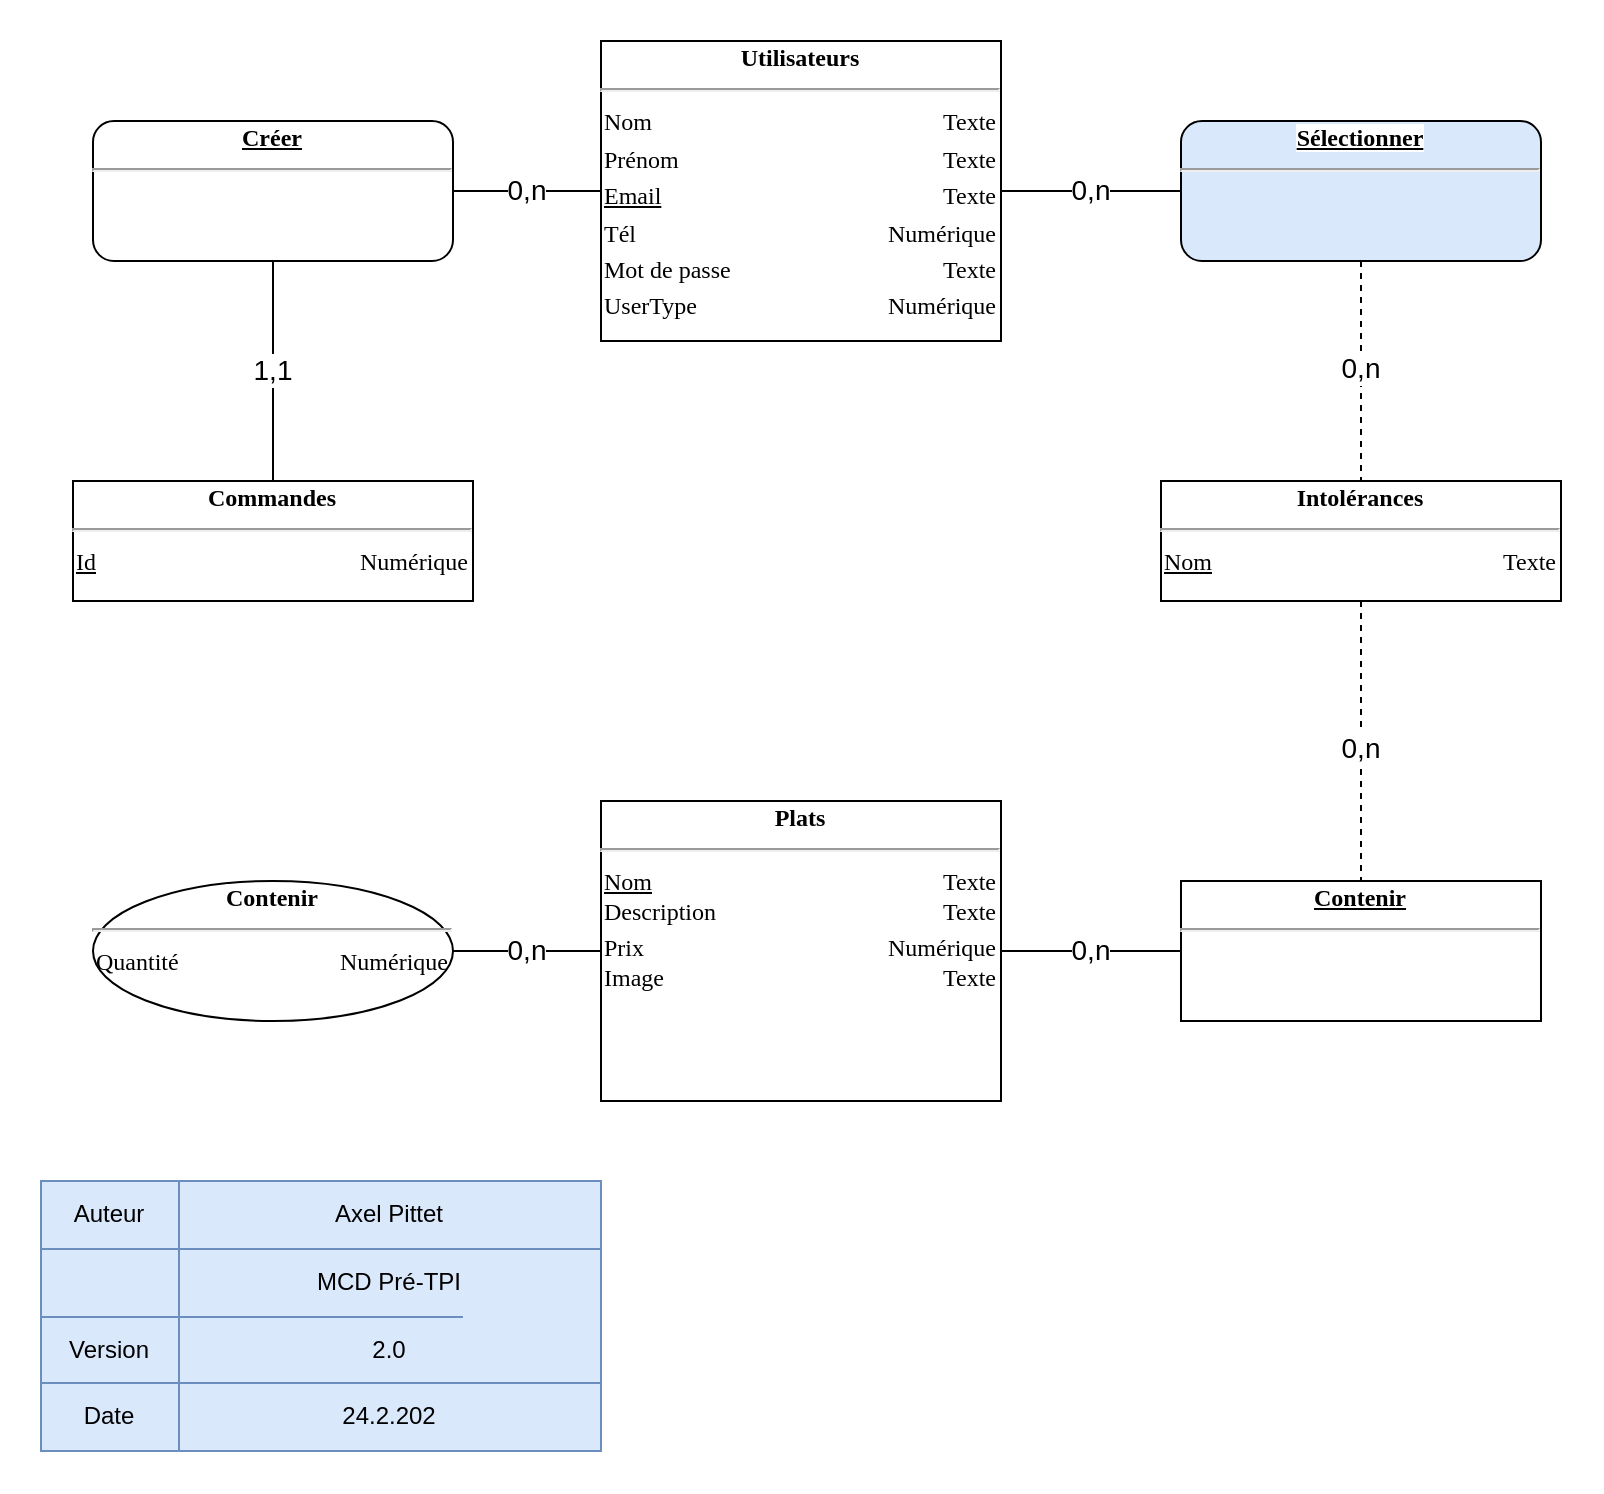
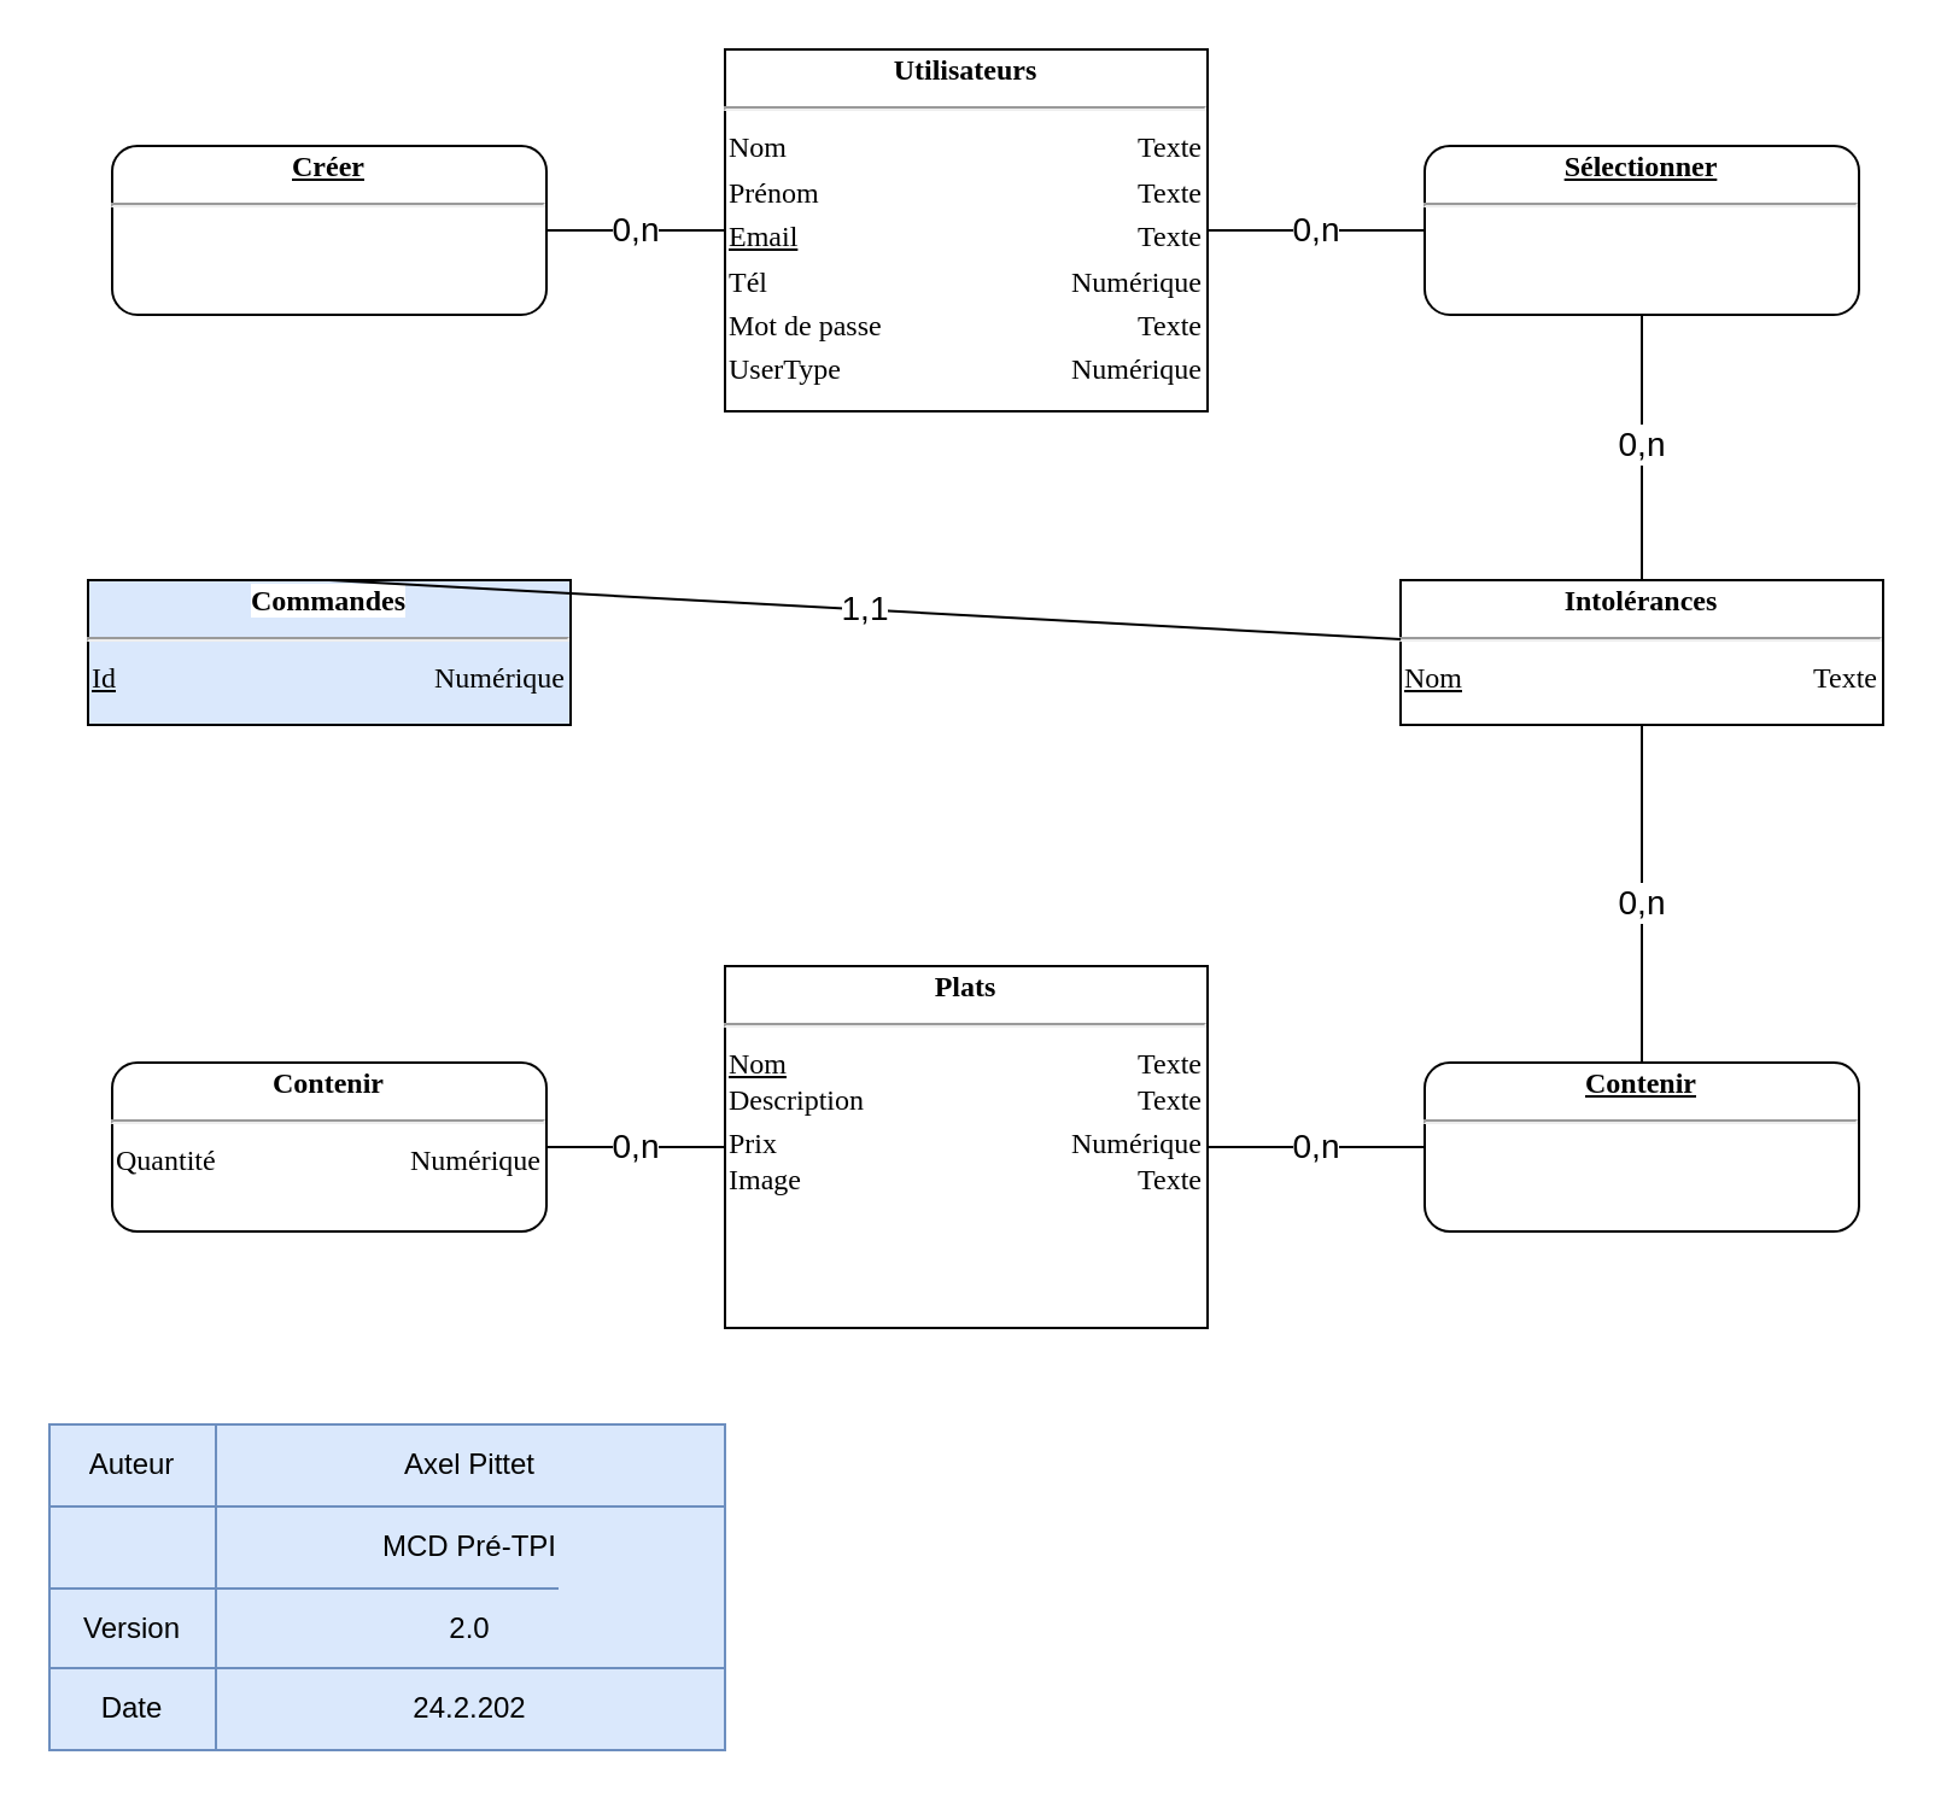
- <mxCell id="6" value="&lt;div style=&quot;box-sizing: border-box ; width: 100% ; padding: 2px&quot;&gt;&lt;span style=&quot;background-color: rgb(255 , 255 , 255)&quot;&gt;&lt;b&gt;&lt;u&gt;Sélectionner&lt;/u&gt;&lt;/b&gt;&lt;/span&gt;&lt;/div&gt;&lt;hr&gt;" style="verticalAlign=top;align=center;overflow=fill;html=1;rounded=1;shadow=0;comic=0;labelBackgroundColor=none;strokeColor=#000000;strokeWidth=1;fillColor=#dae8fc;fontFamily=Verdana;fontSize=12;fontColor=#000000;" parent="1" vertex="1"><mxGeometry x="590" y="60" width="180" height="70" as="geometry" /></mxCell>
+ <mxCell id="6" value="&lt;div style=&quot;box-sizing: border-box ; width: 100% ; padding: 2px&quot;&gt;&lt;span style=&quot;background-color: rgb(255 , 255 , 255)&quot;&gt;&lt;b&gt;&lt;u&gt;Sélectionner&lt;/u&gt;&lt;/b&gt;&lt;/span&gt;&lt;/div&gt;&lt;hr&gt;" style="verticalAlign=top;align=center;overflow=fill;html=1;rounded=1;shadow=0;comic=0;labelBackgroundColor=none;strokeColor=#000000;strokeWidth=1;fillColor=#ffffff;fontFamily=Verdana;fontSize=12;fontColor=#000000;" parent="1" vertex="1"><mxGeometry x="590" y="60" width="180" height="70" as="geometry" /></mxCell>
- <mxCell id="26" value="&lt;font style=&quot;font-size: 14px;&quot;&gt;1,1&lt;/font&gt;" style="endArrow=none;html=1;rounded=0;entryX=0.5;entryY=1;entryDx=0;entryDy=0;exitX=0.5;exitY=0;exitDx=0;exitDy=0;" parent="1" source="23" target="24" edge="1"><mxGeometry width="50" height="50" relative="1" as="geometry"><mxPoint x="310" y="105" as="sourcePoint" /><mxPoint x="236" y="105" as="targetPoint" /></mxGeometry></mxCell>
+ <mxCell id="26" value="&lt;font style=&quot;font-size: 14px;&quot;&gt;1,1&lt;/font&gt;" style="endArrow=none;html=1;rounded=0;exitX=0.5;exitY=0;exitDx=0;exitDy=0;" parent="1" source="23" target="4" edge="1"><mxGeometry width="50" height="50" relative="1" as="geometry"><mxPoint x="310" y="105" as="sourcePoint" /><mxPoint x="236" y="105" as="targetPoint" /></mxGeometry></mxCell>
- <mxCell id="10" value="&lt;font style=&quot;font-size: 14px;&quot;&gt;0,n&lt;/font&gt;" style="endArrow=none;html=1;rounded=0;entryX=0.5;entryY=0;entryDx=0;entryDy=0;exitX=0.5;exitY=1;exitDx=0;exitDy=0;dashed=1;" parent="1" source="6" target="4" edge="1"><mxGeometry x="-0.018" width="50" height="50" relative="1" as="geometry"><mxPoint x="570" y="165" as="sourcePoint" /><mxPoint x="290" y="165" as="targetPoint" /><Array as="points" /><mxPoint as="offset" /></mxGeometry></mxCell>
+ <mxCell id="10" value="&lt;font style=&quot;font-size: 14px;&quot;&gt;0,n&lt;/font&gt;" style="endArrow=none;html=1;rounded=0;entryX=0.5;entryY=0;entryDx=0;entryDy=0;exitX=0.5;exitY=1;exitDx=0;exitDy=0;" parent="1" source="6" target="4" edge="1"><mxGeometry x="-0.018" width="50" height="50" relative="1" as="geometry"><mxPoint x="570" y="165" as="sourcePoint" /><mxPoint x="290" y="165" as="targetPoint" /><Array as="points" /><mxPoint as="offset" /></mxGeometry></mxCell>
- <mxCell id="23" value="&lt;div style=&quot;box-sizing: border-box ; width: 100% ; padding: 2px&quot;&gt;&lt;span style=&quot;background-color: rgb(255 , 255 , 255)&quot;&gt;&lt;b&gt;Commandes&lt;/b&gt;&lt;/span&gt;&lt;/div&gt;&lt;hr&gt;&lt;table style=&quot;width: 100% ; font-size: 1em&quot; cellpadding=&quot;2&quot; cellspacing=&quot;0&quot;&gt;&lt;tbody&gt;&lt;tr&gt;&lt;td style=&quot;text-align: left&quot;&gt;&lt;u&gt;Id&lt;/u&gt;&lt;/td&gt;&lt;td style=&quot;text-align: right&quot;&gt;Numérique&lt;/td&gt;&lt;/tr&gt;&lt;tr&gt;&lt;td style=&quot;text-align: left&quot;&gt;&lt;br&gt;&lt;/td&gt;&lt;td style=&quot;text-align: right&quot;&gt;&lt;br&gt;&lt;/td&gt;&lt;/tr&gt;&lt;/tbody&gt;&lt;/table&gt;" style="verticalAlign=top;align=center;overflow=fill;html=1;rounded=0;shadow=0;comic=0;labelBackgroundColor=none;strokeColor=#000000;strokeWidth=1;fillColor=#ffffff;fontFamily=Verdana;fontSize=12;fontColor=#000000;" parent="1" vertex="1"><mxGeometry x="36" y="240" width="200" height="60" as="geometry" /></mxCell>
+ <mxCell id="23" value="&lt;div style=&quot;box-sizing: border-box ; width: 100% ; padding: 2px&quot;&gt;&lt;span style=&quot;background-color: rgb(255 , 255 , 255)&quot;&gt;&lt;b&gt;Commandes&lt;/b&gt;&lt;/span&gt;&lt;/div&gt;&lt;hr&gt;&lt;table style=&quot;width: 100% ; font-size: 1em&quot; cellpadding=&quot;2&quot; cellspacing=&quot;0&quot;&gt;&lt;tbody&gt;&lt;tr&gt;&lt;td style=&quot;text-align: left&quot;&gt;&lt;u&gt;Id&lt;/u&gt;&lt;/td&gt;&lt;td style=&quot;text-align: right&quot;&gt;Numérique&lt;/td&gt;&lt;/tr&gt;&lt;tr&gt;&lt;td style=&quot;text-align: left&quot;&gt;&lt;br&gt;&lt;/td&gt;&lt;td style=&quot;text-align: right&quot;&gt;&lt;br&gt;&lt;/td&gt;&lt;/tr&gt;&lt;/tbody&gt;&lt;/table&gt;" style="verticalAlign=top;align=center;overflow=fill;html=1;rounded=0;shadow=0;comic=0;labelBackgroundColor=none;strokeColor=#000000;strokeWidth=1;fillColor=#dae8fc;fontFamily=Verdana;fontSize=12;fontColor=#000000;" parent="1" vertex="1"><mxGeometry x="36" y="240" width="200" height="60" as="geometry" /></mxCell>
- <mxCell id="9" value="&lt;font style=&quot;font-size: 14px;&quot;&gt;0,n&lt;br&gt;&lt;/font&gt;" style="endArrow=none;html=1;rounded=0;entryX=0.5;entryY=0;entryDx=0;entryDy=0;exitX=0.5;exitY=1;exitDx=0;exitDy=0;dashed=1;" parent="1" source="4" target="5" edge="1"><mxGeometry x="0.064" width="50" height="50" relative="1" as="geometry"><mxPoint x="560" y="155" as="sourcePoint" /><mxPoint x="280" y="155" as="targetPoint" /><Array as="points" /><mxPoint as="offset" /></mxGeometry></mxCell>
+ <mxCell id="9" value="&lt;font style=&quot;font-size: 14px;&quot;&gt;0,n&lt;br&gt;&lt;/font&gt;" style="endArrow=none;html=1;rounded=0;entryX=0.5;entryY=0;entryDx=0;entryDy=0;exitX=0.5;exitY=1;exitDx=0;exitDy=0;" parent="1" source="4" target="5" edge="1"><mxGeometry x="0.064" width="50" height="50" relative="1" as="geometry"><mxPoint x="560" y="155" as="sourcePoint" /><mxPoint x="280" y="155" as="targetPoint" /><Array as="points" /><mxPoint as="offset" /></mxGeometry></mxCell>
- <mxCell id="28" value="&lt;div style=&quot;box-sizing: border-box ; width: 100% ; padding: 2px&quot;&gt;&lt;span style=&quot;background-color: rgb(255 , 255 , 255)&quot;&gt;&lt;b&gt;Contenir&lt;/b&gt;&lt;/span&gt;&lt;/div&gt;&lt;hr&gt;&lt;table style=&quot;width: 100% ; font-size: 1em&quot; cellpadding=&quot;2&quot; cellspacing=&quot;0&quot;&gt;&lt;tbody&gt;&lt;tr&gt;&lt;td style=&quot;text-align: left&quot;&gt;Quantité&lt;/td&gt;&lt;td style=&quot;text-align: right&quot;&gt;Numérique&lt;/td&gt;&lt;/tr&gt;&lt;tr&gt;&lt;td style=&quot;text-align: left&quot;&gt;&lt;br&gt;&lt;/td&gt;&lt;td style=&quot;text-align: right&quot;&gt;&lt;br&gt;&lt;/td&gt;&lt;/tr&gt;&lt;/tbody&gt;&lt;/table&gt;" style="ellipse;verticalAlign=top;align=center;overflow=fill;html=1;shadow=0;comic=0;labelBackgroundColor=none;strokeColor=#000000;strokeWidth=1;fillColor=#ffffff;fontFamily=Verdana;fontSize=12;fontColor=#000000;" parent="1" vertex="1"><mxGeometry x="46" y="440" width="180" height="70" as="geometry" /></mxCell>
+ <mxCell id="28" value="&lt;div style=&quot;box-sizing: border-box ; width: 100% ; padding: 2px&quot;&gt;&lt;span style=&quot;background-color: rgb(255 , 255 , 255)&quot;&gt;&lt;b&gt;Contenir&lt;/b&gt;&lt;/span&gt;&lt;/div&gt;&lt;hr&gt;&lt;table style=&quot;width: 100% ; font-size: 1em&quot; cellpadding=&quot;2&quot; cellspacing=&quot;0&quot;&gt;&lt;tbody&gt;&lt;tr&gt;&lt;td style=&quot;text-align: left&quot;&gt;Quantité&lt;/td&gt;&lt;td style=&quot;text-align: right&quot;&gt;Numérique&lt;/td&gt;&lt;/tr&gt;&lt;tr&gt;&lt;td style=&quot;text-align: left&quot;&gt;&lt;br&gt;&lt;/td&gt;&lt;td style=&quot;text-align: right&quot;&gt;&lt;br&gt;&lt;/td&gt;&lt;/tr&gt;&lt;/tbody&gt;&lt;/table&gt;" style="verticalAlign=top;align=center;overflow=fill;html=1;rounded=1;shadow=0;comic=0;labelBackgroundColor=none;strokeColor=#000000;strokeWidth=1;fillColor=#ffffff;fontFamily=Verdana;fontSize=12;fontColor=#000000;" parent="1" vertex="1"><mxGeometry x="46" y="440" width="180" height="70" as="geometry" /></mxCell>
- <mxCell id="5" value="&lt;div style=&quot;box-sizing: border-box ; width: 100% ; padding: 2px&quot;&gt;&lt;span style=&quot;background-color: rgb(255 , 255 , 255)&quot;&gt;&lt;b&gt;&lt;u&gt;Contenir&lt;/u&gt;&lt;/b&gt;&lt;/span&gt;&lt;/div&gt;&lt;hr&gt;" style="verticalAlign=top;align=center;overflow=fill;html=1;shadow=0;comic=0;labelBackgroundColor=none;strokeColor=#000000;strokeWidth=1;fillColor=#ffffff;fontFamily=Verdana;fontSize=12;fontColor=#000000;rounded=0;" parent="1" vertex="1"><mxGeometry x="590" y="440" width="180" height="70" as="geometry" /></mxCell>
+ <mxCell id="5" value="&lt;div style=&quot;box-sizing: border-box ; width: 100% ; padding: 2px&quot;&gt;&lt;span style=&quot;background-color: rgb(255 , 255 , 255)&quot;&gt;&lt;b&gt;&lt;u&gt;Contenir&lt;/u&gt;&lt;/b&gt;&lt;/span&gt;&lt;/div&gt;&lt;hr&gt;" style="verticalAlign=top;align=center;overflow=fill;html=1;rounded=1;shadow=0;comic=0;labelBackgroundColor=none;strokeColor=#000000;strokeWidth=1;fillColor=#ffffff;fontFamily=Verdana;fontSize=12;fontColor=#000000;" parent="1" vertex="1"><mxGeometry x="590" y="440" width="180" height="70" as="geometry" /></mxCell>
